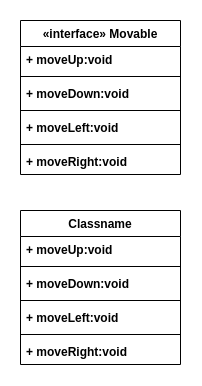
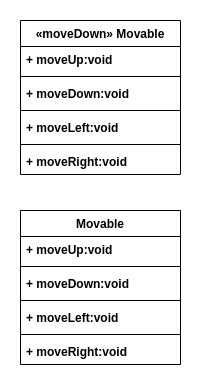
- <mxCell id="2" value="«interface» Movable" style="swimlane;fontStyle=1;align=center;verticalAlign=top;childLayout=stackLayout;horizontal=1;startSize=26;horizontalStack=0;resizeParent=1;resizeParentMax=0;resizeLast=0;collapsible=1;marginBottom=0;" vertex="1" parent="1"><mxGeometry x="20" y="20" width="160" height="154" as="geometry" /></mxCell>
+ <mxCell id="2" value="«moveDown» Movable" style="swimlane;fontStyle=1;align=center;verticalAlign=top;childLayout=stackLayout;horizontal=1;startSize=26;horizontalStack=0;resizeParent=1;resizeParentMax=0;resizeLast=0;collapsible=1;marginBottom=0;" vertex="1" parent="1"><mxGeometry x="20" y="20" width="160" height="154" as="geometry" /></mxCell>
- <mxCell id="10" value="Classname" style="swimlane;fontStyle=1;align=center;verticalAlign=top;childLayout=stackLayout;horizontal=1;startSize=26;horizontalStack=0;resizeParent=1;resizeParentMax=0;resizeLast=0;collapsible=1;marginBottom=0;" vertex="1" parent="1"><mxGeometry x="20" y="210" width="160" height="154" as="geometry" /></mxCell>
+ <mxCell id="10" value="Movable" style="swimlane;fontStyle=1;align=center;verticalAlign=top;childLayout=stackLayout;horizontal=1;startSize=26;horizontalStack=0;resizeParent=1;resizeParentMax=0;resizeLast=0;collapsible=1;marginBottom=0;" vertex="1" parent="1"><mxGeometry x="20" y="210" width="160" height="154" as="geometry" /></mxCell>
